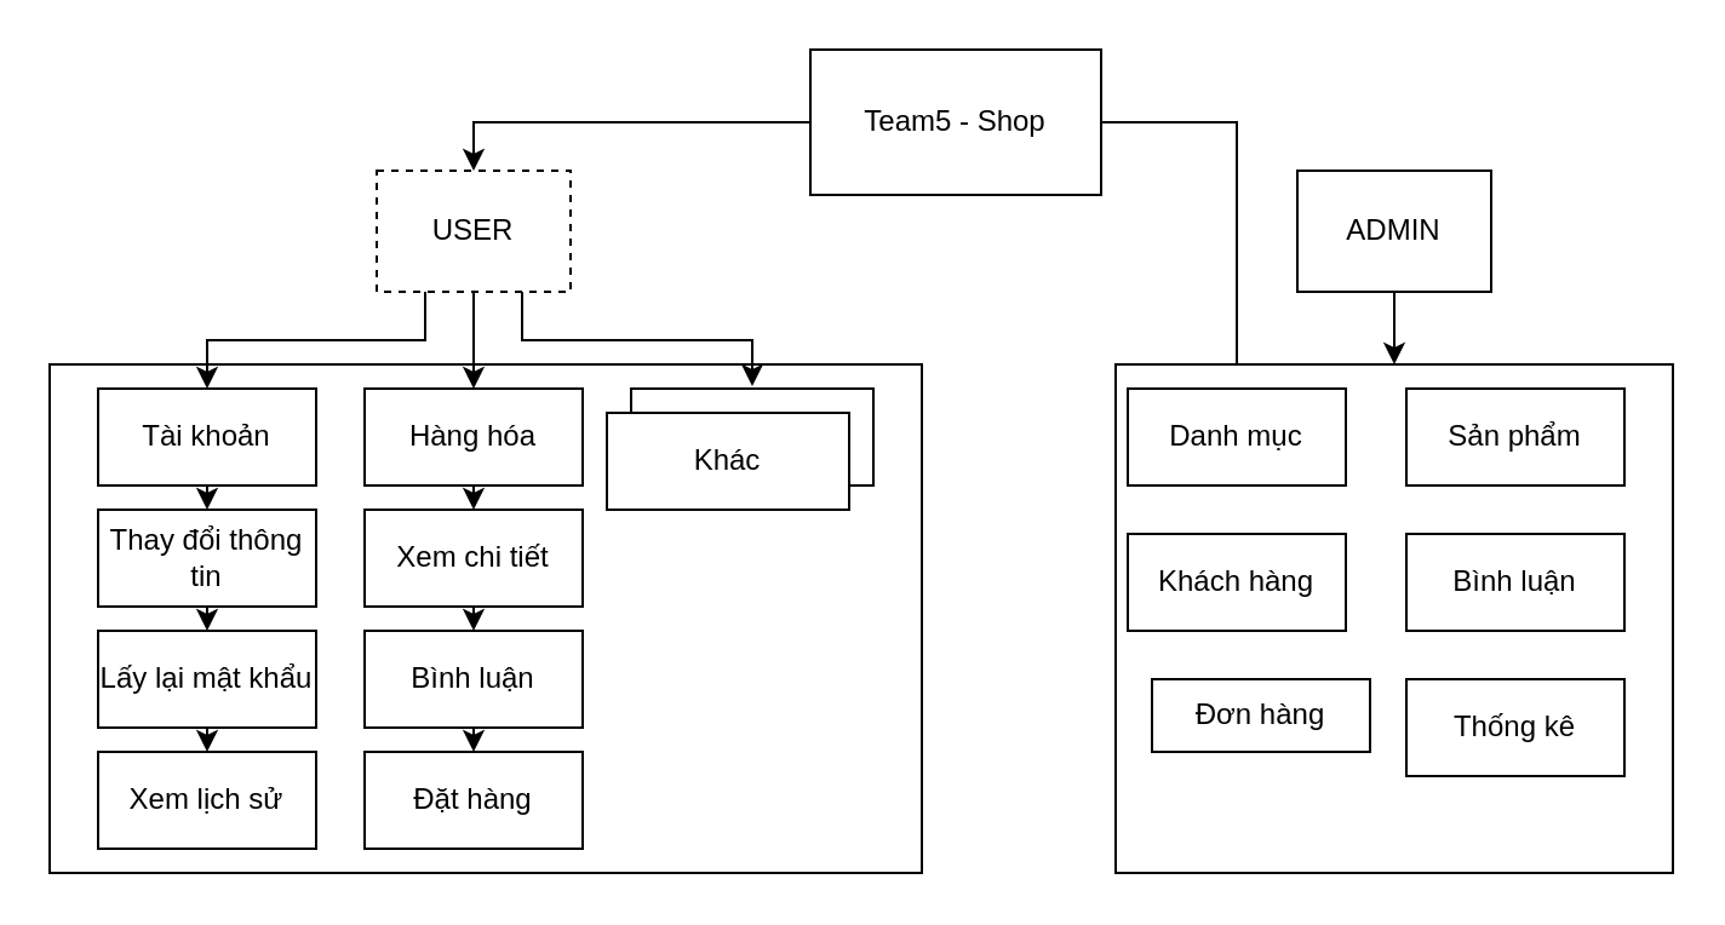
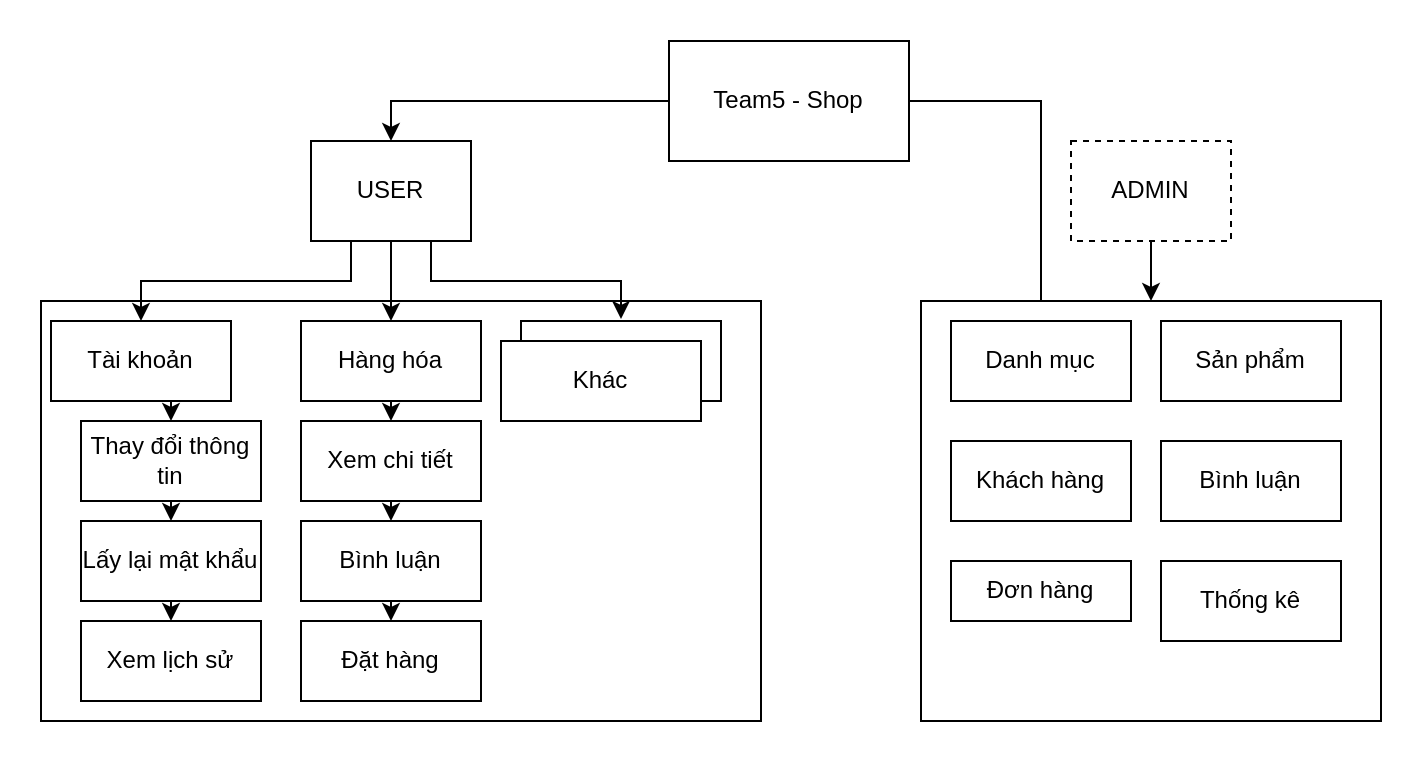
- <mxCell id="9" value="USER" style="rounded=0;whiteSpace=wrap;html=1;dashed=1;" parent="1" vertex="1"><mxGeometry x="155" y="70" width="80" height="50" as="geometry" /></mxCell>
+ <mxCell id="9" value="USER" style="rounded=0;whiteSpace=wrap;html=1;" parent="1" vertex="1"><mxGeometry x="155" y="70" width="80" height="50" as="geometry" /></mxCell>
- <mxCell id="11" value="ADMIN" style="rounded=0;whiteSpace=wrap;html=1;" parent="1" vertex="1"><mxGeometry x="535" y="70" width="80" height="50" as="geometry" /></mxCell>
+ <mxCell id="11" value="ADMIN" style="rounded=0;whiteSpace=wrap;html=1;dashed=1;" parent="1" vertex="1"><mxGeometry x="535" y="70" width="80" height="50" as="geometry" /></mxCell>
- <mxCell id="17" value="Tài khoản" style="rounded=0;whiteSpace=wrap;html=1;" parent="1" vertex="1"><mxGeometry x="40" y="160" width="90" height="40" as="geometry" /></mxCell>
+ <mxCell id="17" value="Tài khoản" style="rounded=0;whiteSpace=wrap;html=1;" parent="1" vertex="1"><mxGeometry x="25" y="160" width="90" height="40" as="geometry" /></mxCell>
- <mxCell id="27" value="Danh mục" style="rounded=0;whiteSpace=wrap;html=1;" parent="1" vertex="1"><mxGeometry x="465" y="160" width="90" height="40" as="geometry" /></mxCell>
+ <mxCell id="27" value="Danh mục" style="rounded=0;whiteSpace=wrap;html=1;" parent="1" vertex="1"><mxGeometry x="475" y="160" width="90" height="40" as="geometry" /></mxCell>
- <mxCell id="29" value="Khách hàng" style="rounded=0;whiteSpace=wrap;html=1;" parent="1" vertex="1"><mxGeometry x="465" y="220" width="90" height="40" as="geometry" /></mxCell>
+ <mxCell id="29" value="Khách hàng" style="rounded=0;whiteSpace=wrap;html=1;" parent="1" vertex="1"><mxGeometry x="475" y="220" width="90" height="40" as="geometry" /></mxCell>
